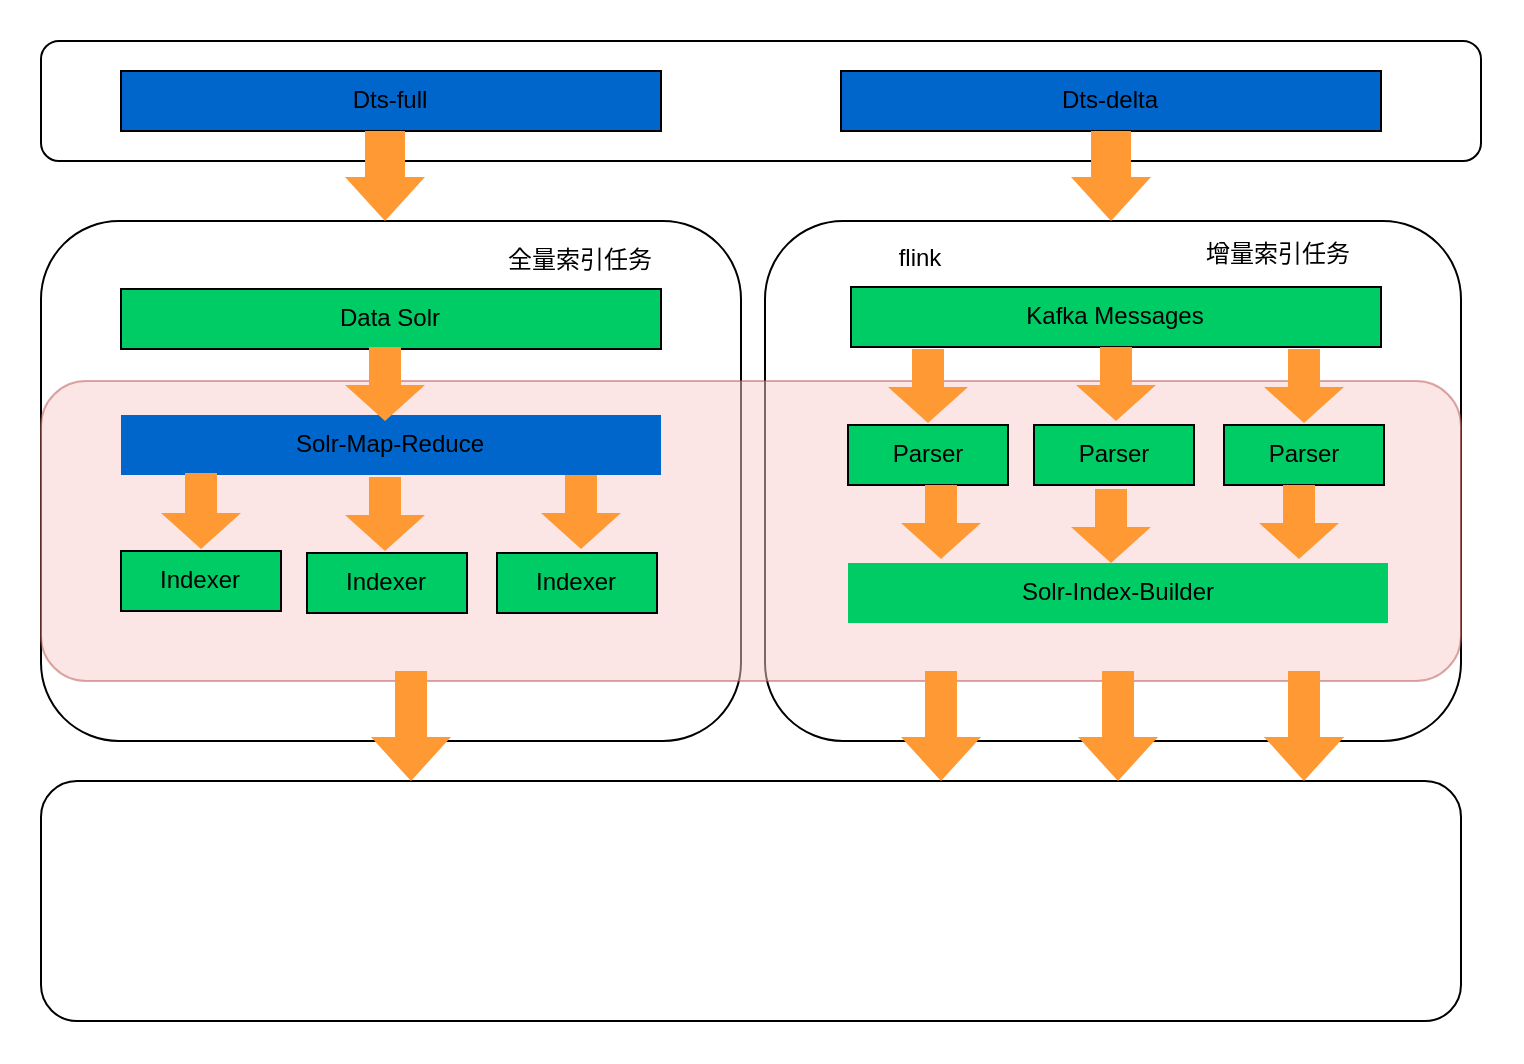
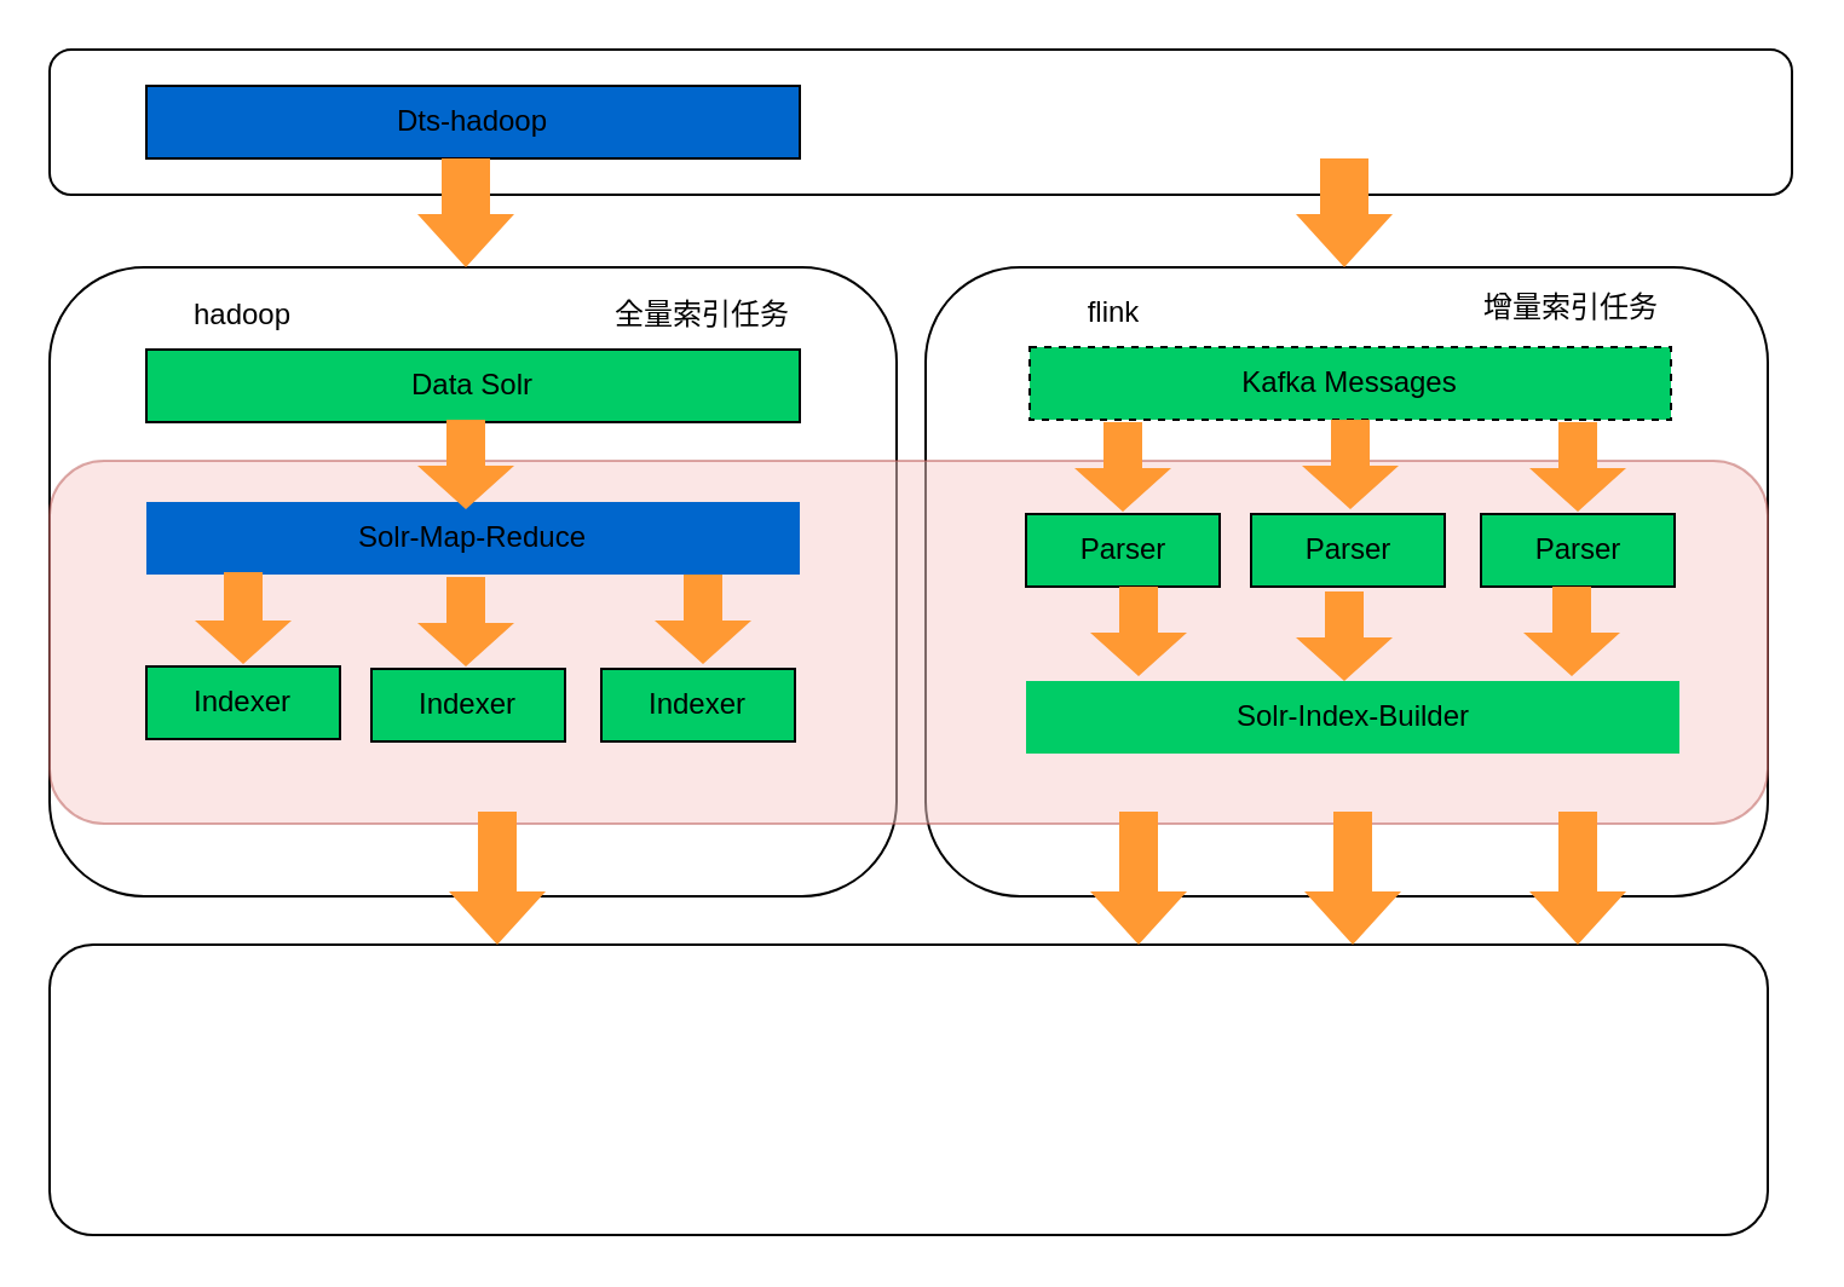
- <mxCell id="3" value="Dts-full" style="rounded=0;whiteSpace=wrap;html=1;fillColor=#0066CC;" parent="1" vertex="1"><mxGeometry x="60" y="35" width="270" height="30" as="geometry" /></mxCell>
+ <mxCell id="3" value="Dts-hadoop" style="rounded=0;whiteSpace=wrap;html=1;fillColor=#0066CC;" parent="1" vertex="1"><mxGeometry x="60" y="35" width="270" height="30" as="geometry" /></mxCell>
- <mxCell id="4" value="Dts-delta" style="rounded=0;whiteSpace=wrap;html=1;fillColor=#0066CC;" parent="1" vertex="1"><mxGeometry x="420" y="35" width="270" height="30" as="geometry" /></mxCell>
- <mxCell id="15" value="增量索引任务" style="rounded=0;whiteSpace=wrap;html=1;strokeColor=none;fillColor=#FFFFFF;" vertex="1" parent="1"><mxGeometry x="579" y="117" width="120" height="20" as="geometry" /></mxCell>
+ <mxCell id="15" value="增量索引任务" style="rounded=0;whiteSpace=wrap;html=1;strokeColor=none;fillColor=#FFFFFF;" vertex="1" parent="1"><mxGeometry x="589" y="117" width="120" height="20" as="geometry" /></mxCell>
+ <mxCell id="12" value="hadoop" style="rounded=0;whiteSpace=wrap;html=1;strokeColor=none;fillColor=#FFFFFF;" vertex="1" parent="1"><mxGeometry x="40" y="120" width="120" height="20" as="geometry" /></mxCell>
- <mxCell id="11" value="Kafka Messages" style="rounded=0;whiteSpace=wrap;html=1;fillColor=#00CC66;" parent="1" vertex="1"><mxGeometry x="425" y="143" width="265" height="30" as="geometry" /></mxCell>
+ <mxCell id="11" value="Kafka Messages" style="rounded=0;whiteSpace=wrap;html=1;fillColor=#00CC66;dashed=1;" parent="1" vertex="1"><mxGeometry x="425" y="143" width="265" height="30" as="geometry" /></mxCell>
